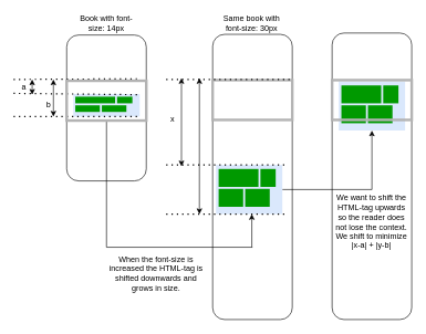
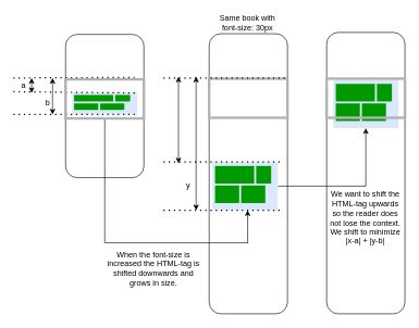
- <mxCell id="6" value="Book with font-size: 14px" style="text;html=1;strokeColor=none;fillColor=none;align=center;verticalAlign=middle;whiteSpace=wrap;rounded=0;strokeWidth=3;" parent="1" vertex="1"><mxGeometry x="110" y="20" width="100" height="30" as="geometry" /></mxCell>
- <mxCell id="40" value="x" style="text;html=1;strokeColor=none;fillColor=none;align=center;verticalAlign=middle;whiteSpace=wrap;rounded=0;strokeWidth=4;" vertex="1" parent="1"><mxGeometry x="240" y="164" width="40" height="30" as="geometry" /></mxCell>
+ <mxCell id="41" value="y" style="text;html=1;strokeColor=none;fillColor=none;align=center;verticalAlign=middle;whiteSpace=wrap;rounded=0;strokeWidth=4;" vertex="1" parent="1"><mxGeometry x="268" y="270.38" width="40" height="30" as="geometry" /></mxCell>
